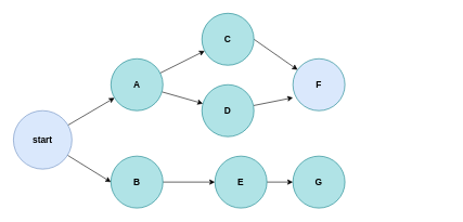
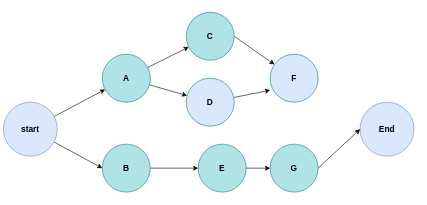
- <mxCell id="15" value="&lt;span style=&quot;font-size: 14px;&quot;&gt;&lt;b&gt;D&lt;/b&gt;&lt;/span&gt;" style="ellipse;whiteSpace=wrap;html=1;aspect=fixed;fillColor=#b0e3e6;strokeColor=#0e8088;" vertex="1" parent="1"><mxGeometry x="310" y="130" width="80" height="80" as="geometry" /></mxCell>
+ <mxCell id="15" value="&lt;span style=&quot;font-size: 14px;&quot;&gt;&lt;b&gt;D&lt;/b&gt;&lt;/span&gt;" style="ellipse;whiteSpace=wrap;html=1;aspect=fixed;fillColor=#dae8fc;strokeColor=#0e8088;" vertex="1" parent="1"><mxGeometry x="310" y="130" width="80" height="80" as="geometry" /></mxCell>
- <mxCell id="4" value="&lt;font style=&quot;font-size: 14px;&quot;&gt;&lt;b&gt;start&lt;/b&gt;&lt;/font&gt;" style="ellipse;whiteSpace=wrap;html=1;aspect=fixed;fillColor=#dae8fc;strokeColor=#6c8ebf;" vertex="1" parent="1"><mxGeometry x="20" y="170" width="90" height="90" as="geometry" /></mxCell>
+ <mxCell id="4" value="&lt;font style=&quot;font-size: 14px;&quot;&gt;&lt;b&gt;start&lt;/b&gt;&lt;/font&gt;" style="ellipse;whiteSpace=wrap;html=1;aspect=fixed;fillColor=#dae8fc;strokeColor=#6c8ebf;" vertex="1" parent="1"><mxGeometry x="5" y="170" width="90" height="90" as="geometry" /></mxCell>
+ <mxCell id="17" value="&lt;font style=&quot;font-size: 14px;&quot;&gt;&lt;b&gt;End&lt;/b&gt;&lt;/font&gt;" style="ellipse;whiteSpace=wrap;html=1;aspect=fixed;fillColor=#dae8fc;strokeColor=#6c8ebf;" vertex="1" parent="1"><mxGeometry x="600" y="170" width="90" height="90" as="geometry" /></mxCell>
+ <mxCell id="18" style="edgeStyle=none;rounded=0;orthogonalLoop=1;jettySize=auto;html=1;exitX=1;exitY=0.5;exitDx=0;exitDy=0;entryX=0;entryY=0.5;entryDx=0;entryDy=0;fontSize=14;" edge="1" parent="1" source="19" target="17"><mxGeometry relative="1" as="geometry" /></mxCell>
